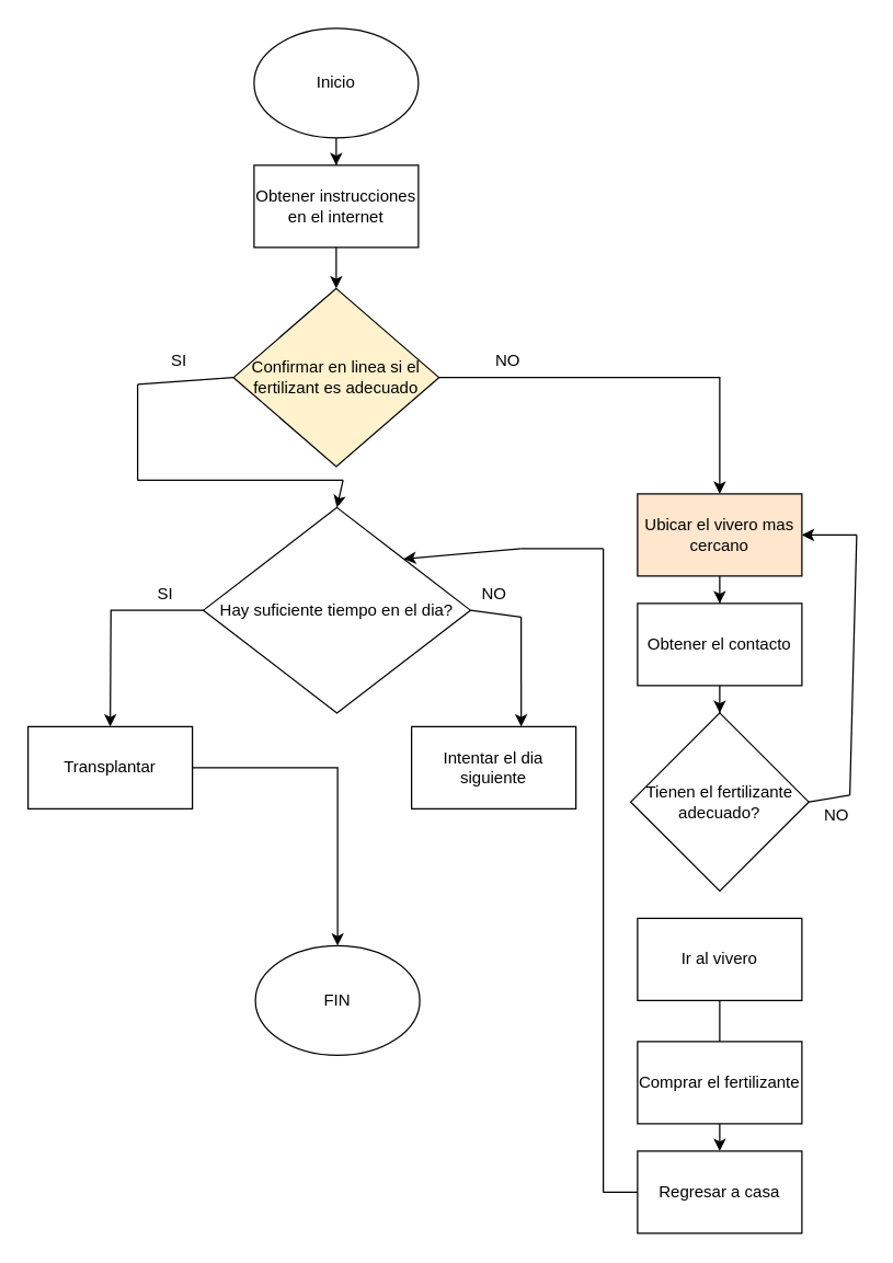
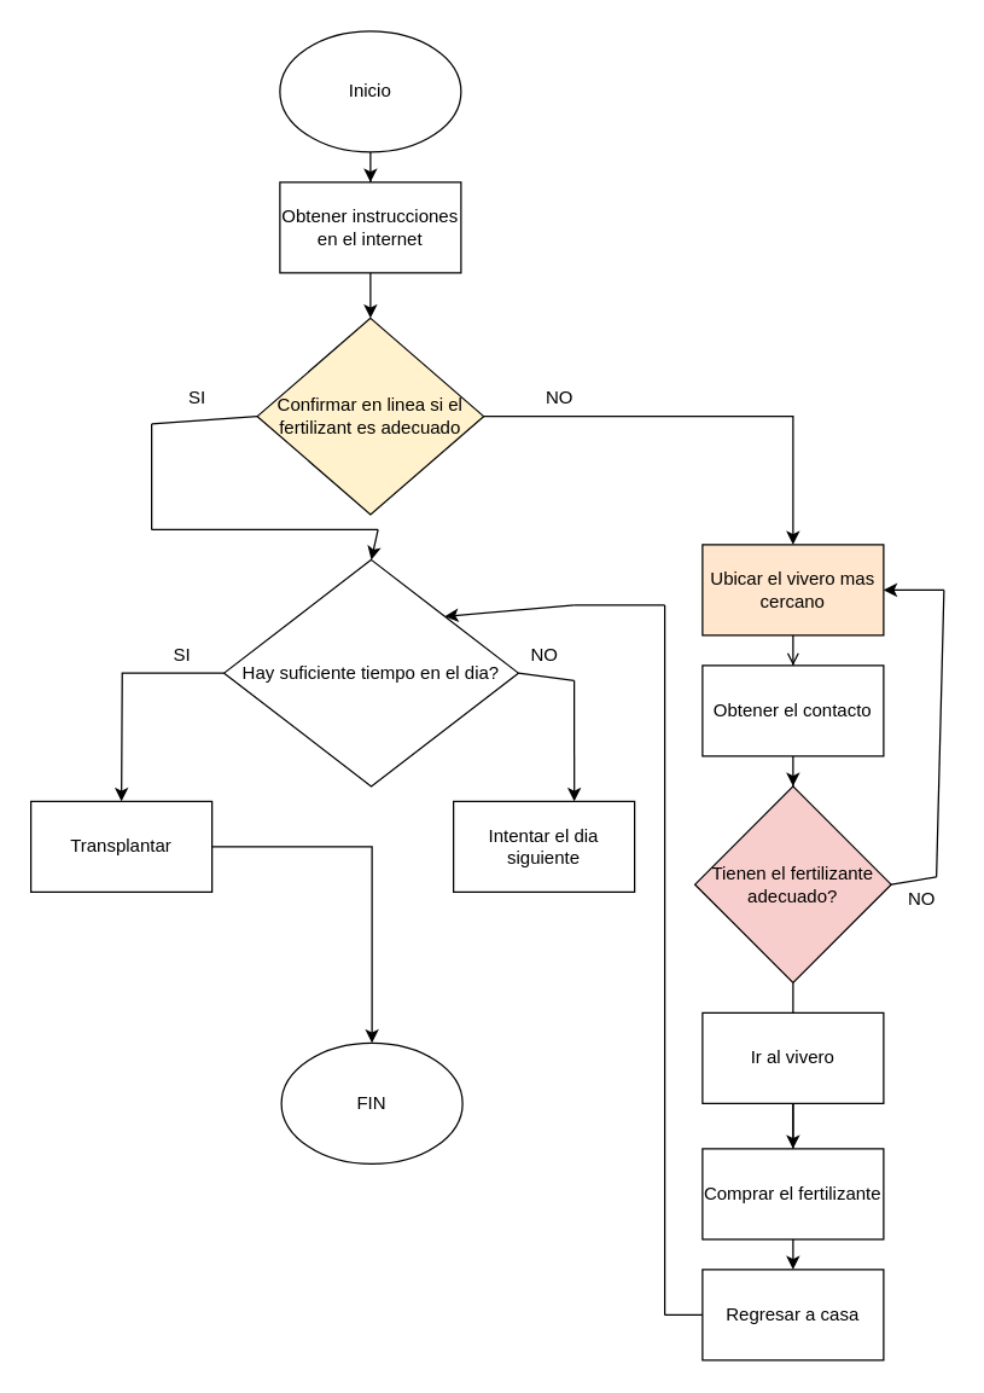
- <mxCell id="8" value="" style="edgeStyle=orthogonalEdgeStyle;rounded=0;orthogonalLoop=1;jettySize=auto;html=1;" edge="1" parent="1" source="9" target="12"><mxGeometry relative="1" as="geometry" /></mxCell>
+ <mxCell id="8" value="" style="edgeStyle=orthogonalEdgeStyle;rounded=0;orthogonalLoop=1;jettySize=auto;html=1;endArrow=open;" edge="1" parent="1" source="9" target="12"><mxGeometry relative="1" as="geometry" /></mxCell>
- <mxCell id="14" value="Tienen el fertilizante adecuado?" style="rhombus;whiteSpace=wrap;html=1;" vertex="1" parent="1"><mxGeometry x="460" y="520" width="130" height="130" as="geometry" /></mxCell>
+ <mxCell id="14" value="Tienen el fertilizante adecuado?" style="rhombus;whiteSpace=wrap;html=1;fillColor=#f8cecc;" vertex="1" parent="1"><mxGeometry x="460" y="520" width="130" height="130" as="geometry" /></mxCell>
+ <mxCell id="13" value="" style="edgeStyle=orthogonalEdgeStyle;rounded=0;orthogonalLoop=1;jettySize=auto;html=1;" edge="1" parent="1" source="14" target="23"><mxGeometry relative="1" as="geometry" /></mxCell>
